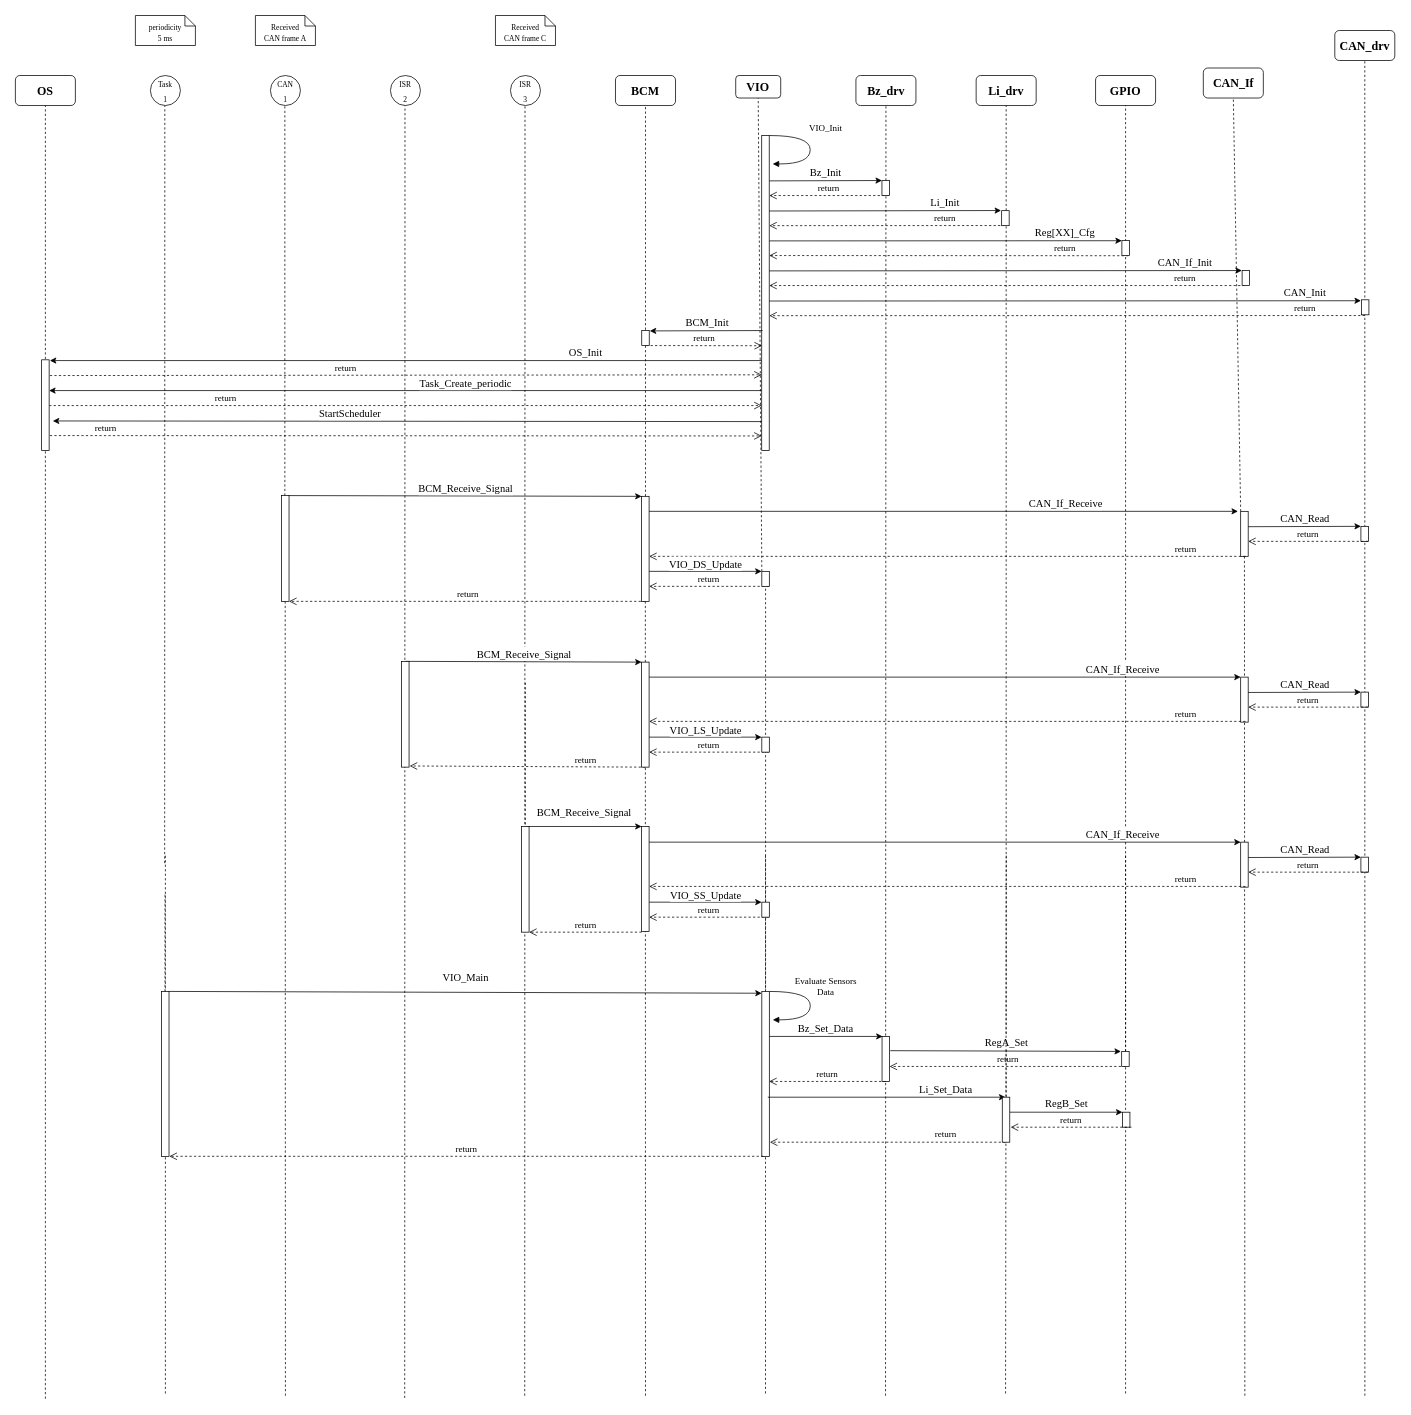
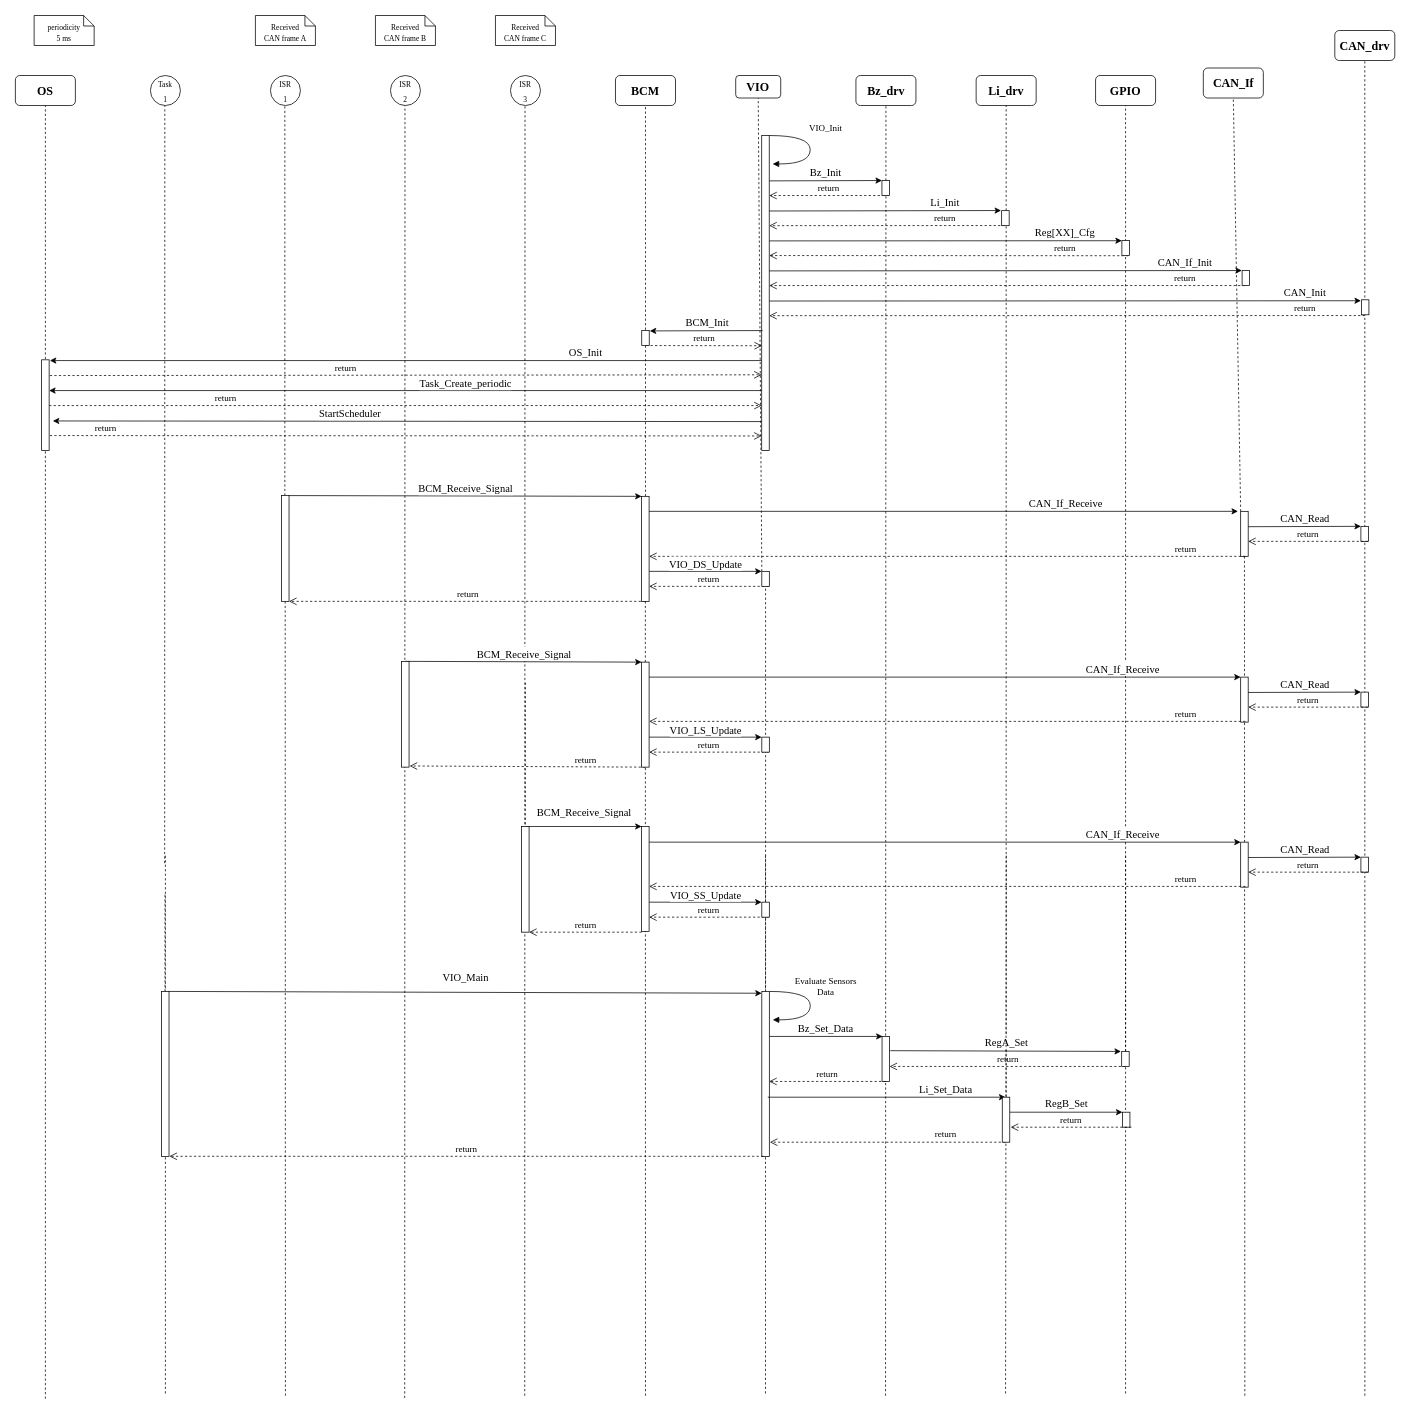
- <mxCell id="80" value="&lt;span style=&quot;font-size: 10px;&quot;&gt;periodicity&lt;/span&gt;&lt;br style=&quot;font-size: 10px;&quot;&gt;&lt;span style=&quot;font-size: 10px;&quot;&gt;5 ms&lt;/span&gt;" style="shape=note;whiteSpace=wrap;html=1;size=14;verticalAlign=bottom;align=center;spacingTop=-6;rounded=0;shadow=0;comic=0;labelBackgroundColor=none;strokeWidth=1;fontFamily=Lucida Console;fontSize=12;fontStyle=0" parent="1" vertex="1"><mxGeometry x="180" y="20" width="80" height="40" as="geometry" /></mxCell>
+ <mxCell id="80" value="&lt;span style=&quot;font-size: 10px;&quot;&gt;periodicity&lt;/span&gt;&lt;br style=&quot;font-size: 10px;&quot;&gt;&lt;span style=&quot;font-size: 10px;&quot;&gt;5 ms&lt;/span&gt;" style="shape=note;whiteSpace=wrap;html=1;size=14;verticalAlign=bottom;align=center;spacingTop=-6;rounded=0;shadow=0;comic=0;labelBackgroundColor=none;strokeWidth=1;fontFamily=Lucida Console;fontSize=12;fontStyle=0" parent="1" vertex="1"><mxGeometry x="45" y="20" width="80" height="40" as="geometry" /></mxCell>
+ <mxCell id="33" value="&lt;span style=&quot;font-size: 10px;&quot;&gt;Received&lt;br&gt;&lt;/span&gt;&lt;span style=&quot;font-size: 10px;&quot;&gt;CAN frame B&lt;/span&gt;" style="shape=note;whiteSpace=wrap;html=1;size=14;verticalAlign=bottom;align=center;spacingTop=-6;rounded=0;shadow=0;comic=0;labelBackgroundColor=none;strokeWidth=1;fontFamily=Lucida Console;fontSize=12;fontStyle=0" parent="1" vertex="1"><mxGeometry x="500" y="20" width="80" height="40" as="geometry" /></mxCell>
- <mxCell id="3" value="&lt;font style=&quot;font-size: 10px;&quot;&gt;CAN&lt;br&gt;1&lt;/font&gt;" style="ellipse;whiteSpace=wrap;html=1;aspect=fixed;fontFamily=Lucida Console;fontSize=16;align=center;verticalAlign=middle;fontStyle=0" parent="1" vertex="1"><mxGeometry x="360" y="100" width="40" height="40" as="geometry" /></mxCell>
+ <mxCell id="3" value="&lt;font style=&quot;font-size: 10px;&quot;&gt;ISR&lt;br&gt;1&lt;/font&gt;" style="ellipse;whiteSpace=wrap;html=1;aspect=fixed;fontFamily=Lucida Console;fontSize=16;align=center;verticalAlign=middle;fontStyle=0" parent="1" vertex="1"><mxGeometry x="360" y="100" width="40" height="40" as="geometry" /></mxCell>
